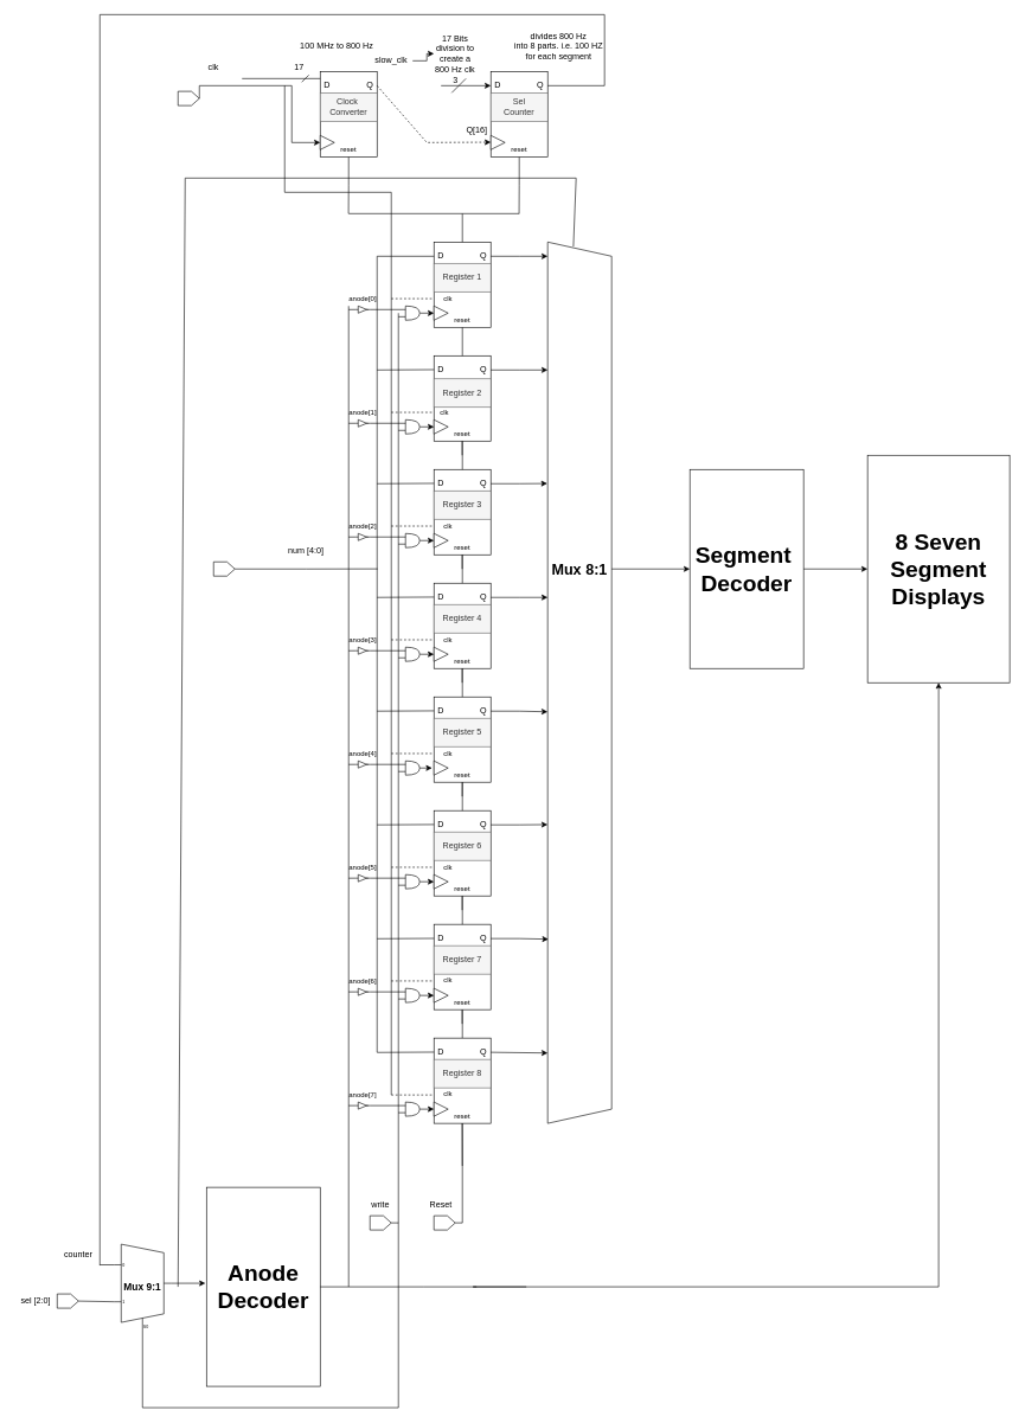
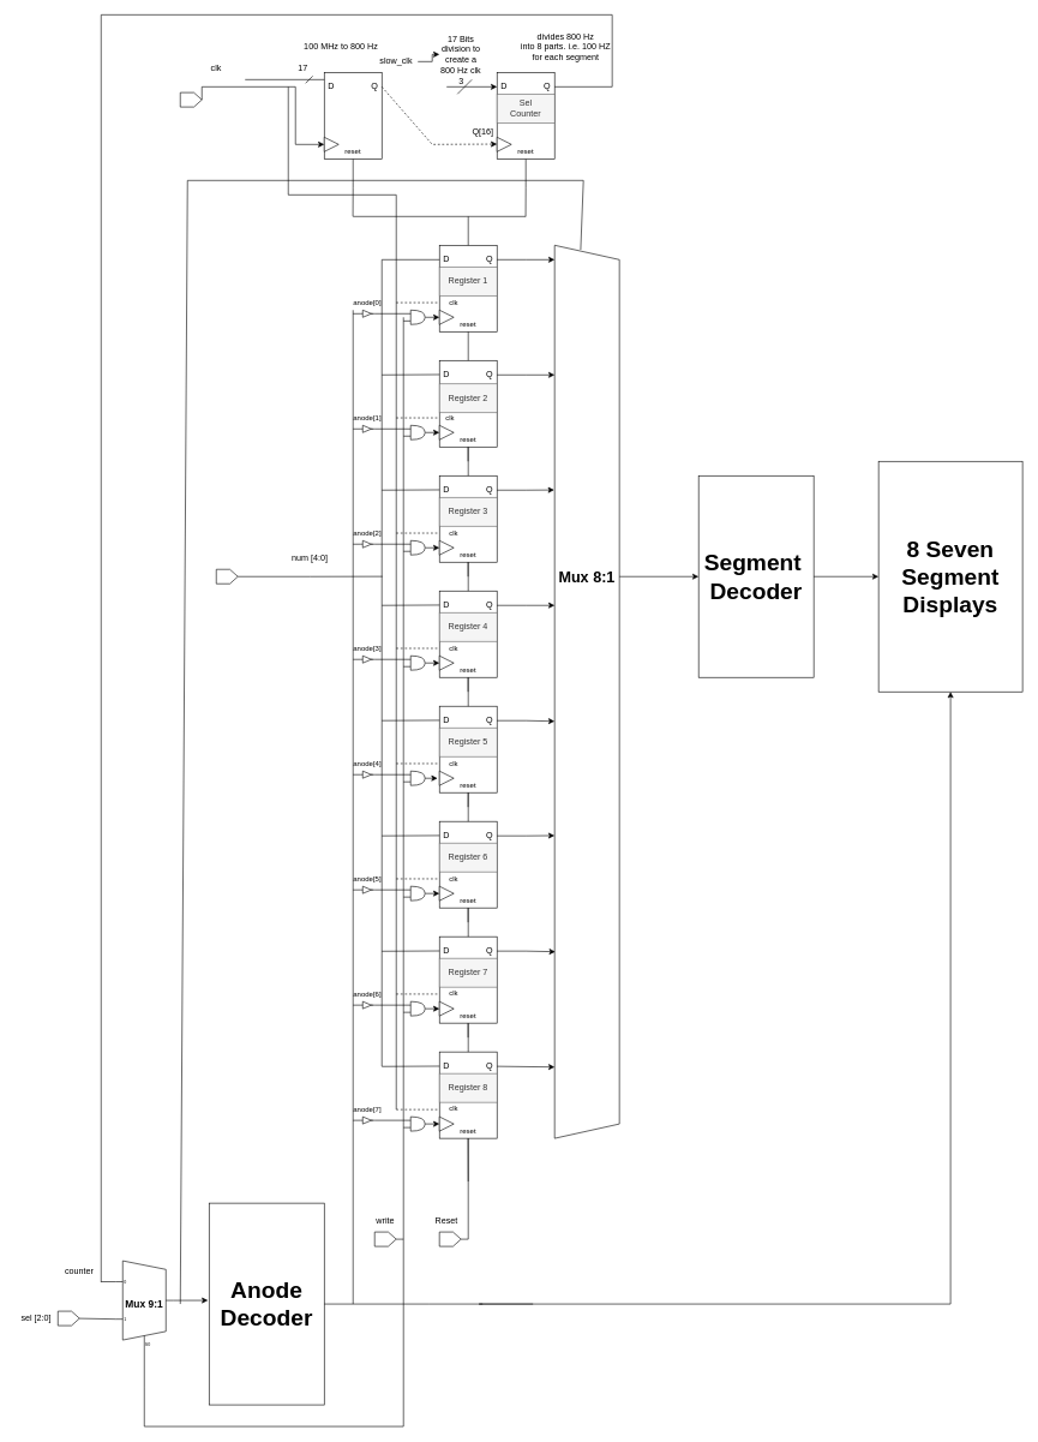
- <mxCell id="207" value="Clock&amp;nbsp;&lt;div&gt;Converter&lt;/div&gt;" style="text;html=1;align=center;verticalAlign=middle;whiteSpace=wrap;rounded=0;fillColor=#f5f5f5;fontColor=#333333;strokeColor=#666666;" parent="1" vertex="1"><mxGeometry x="450" y="130" width="80" height="40" as="geometry" /></mxCell>
